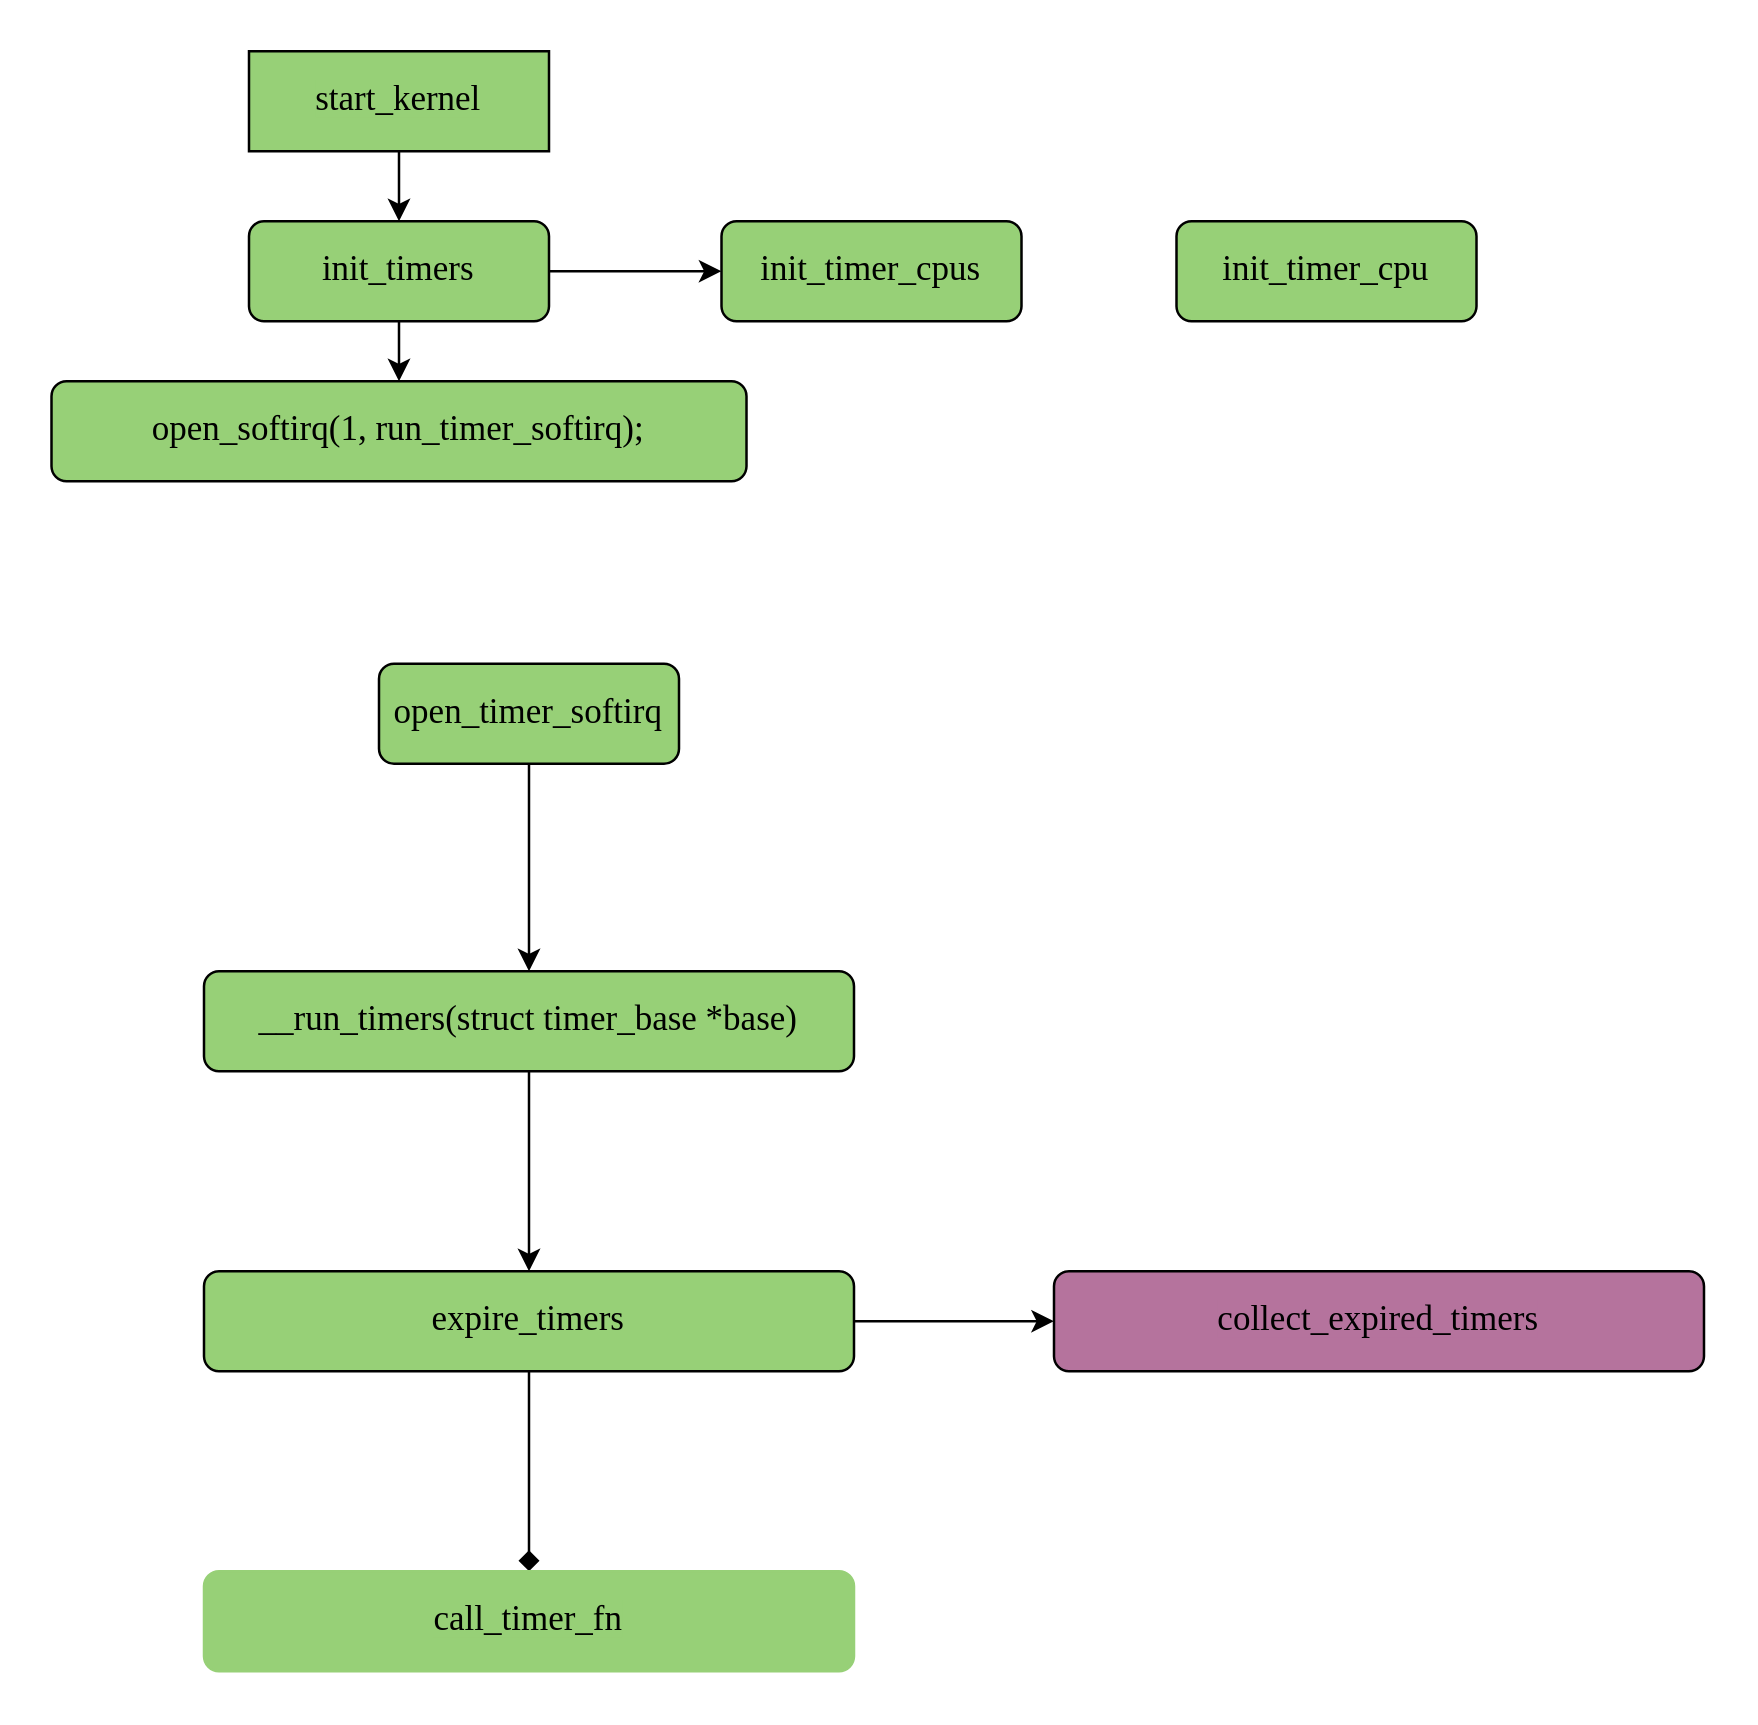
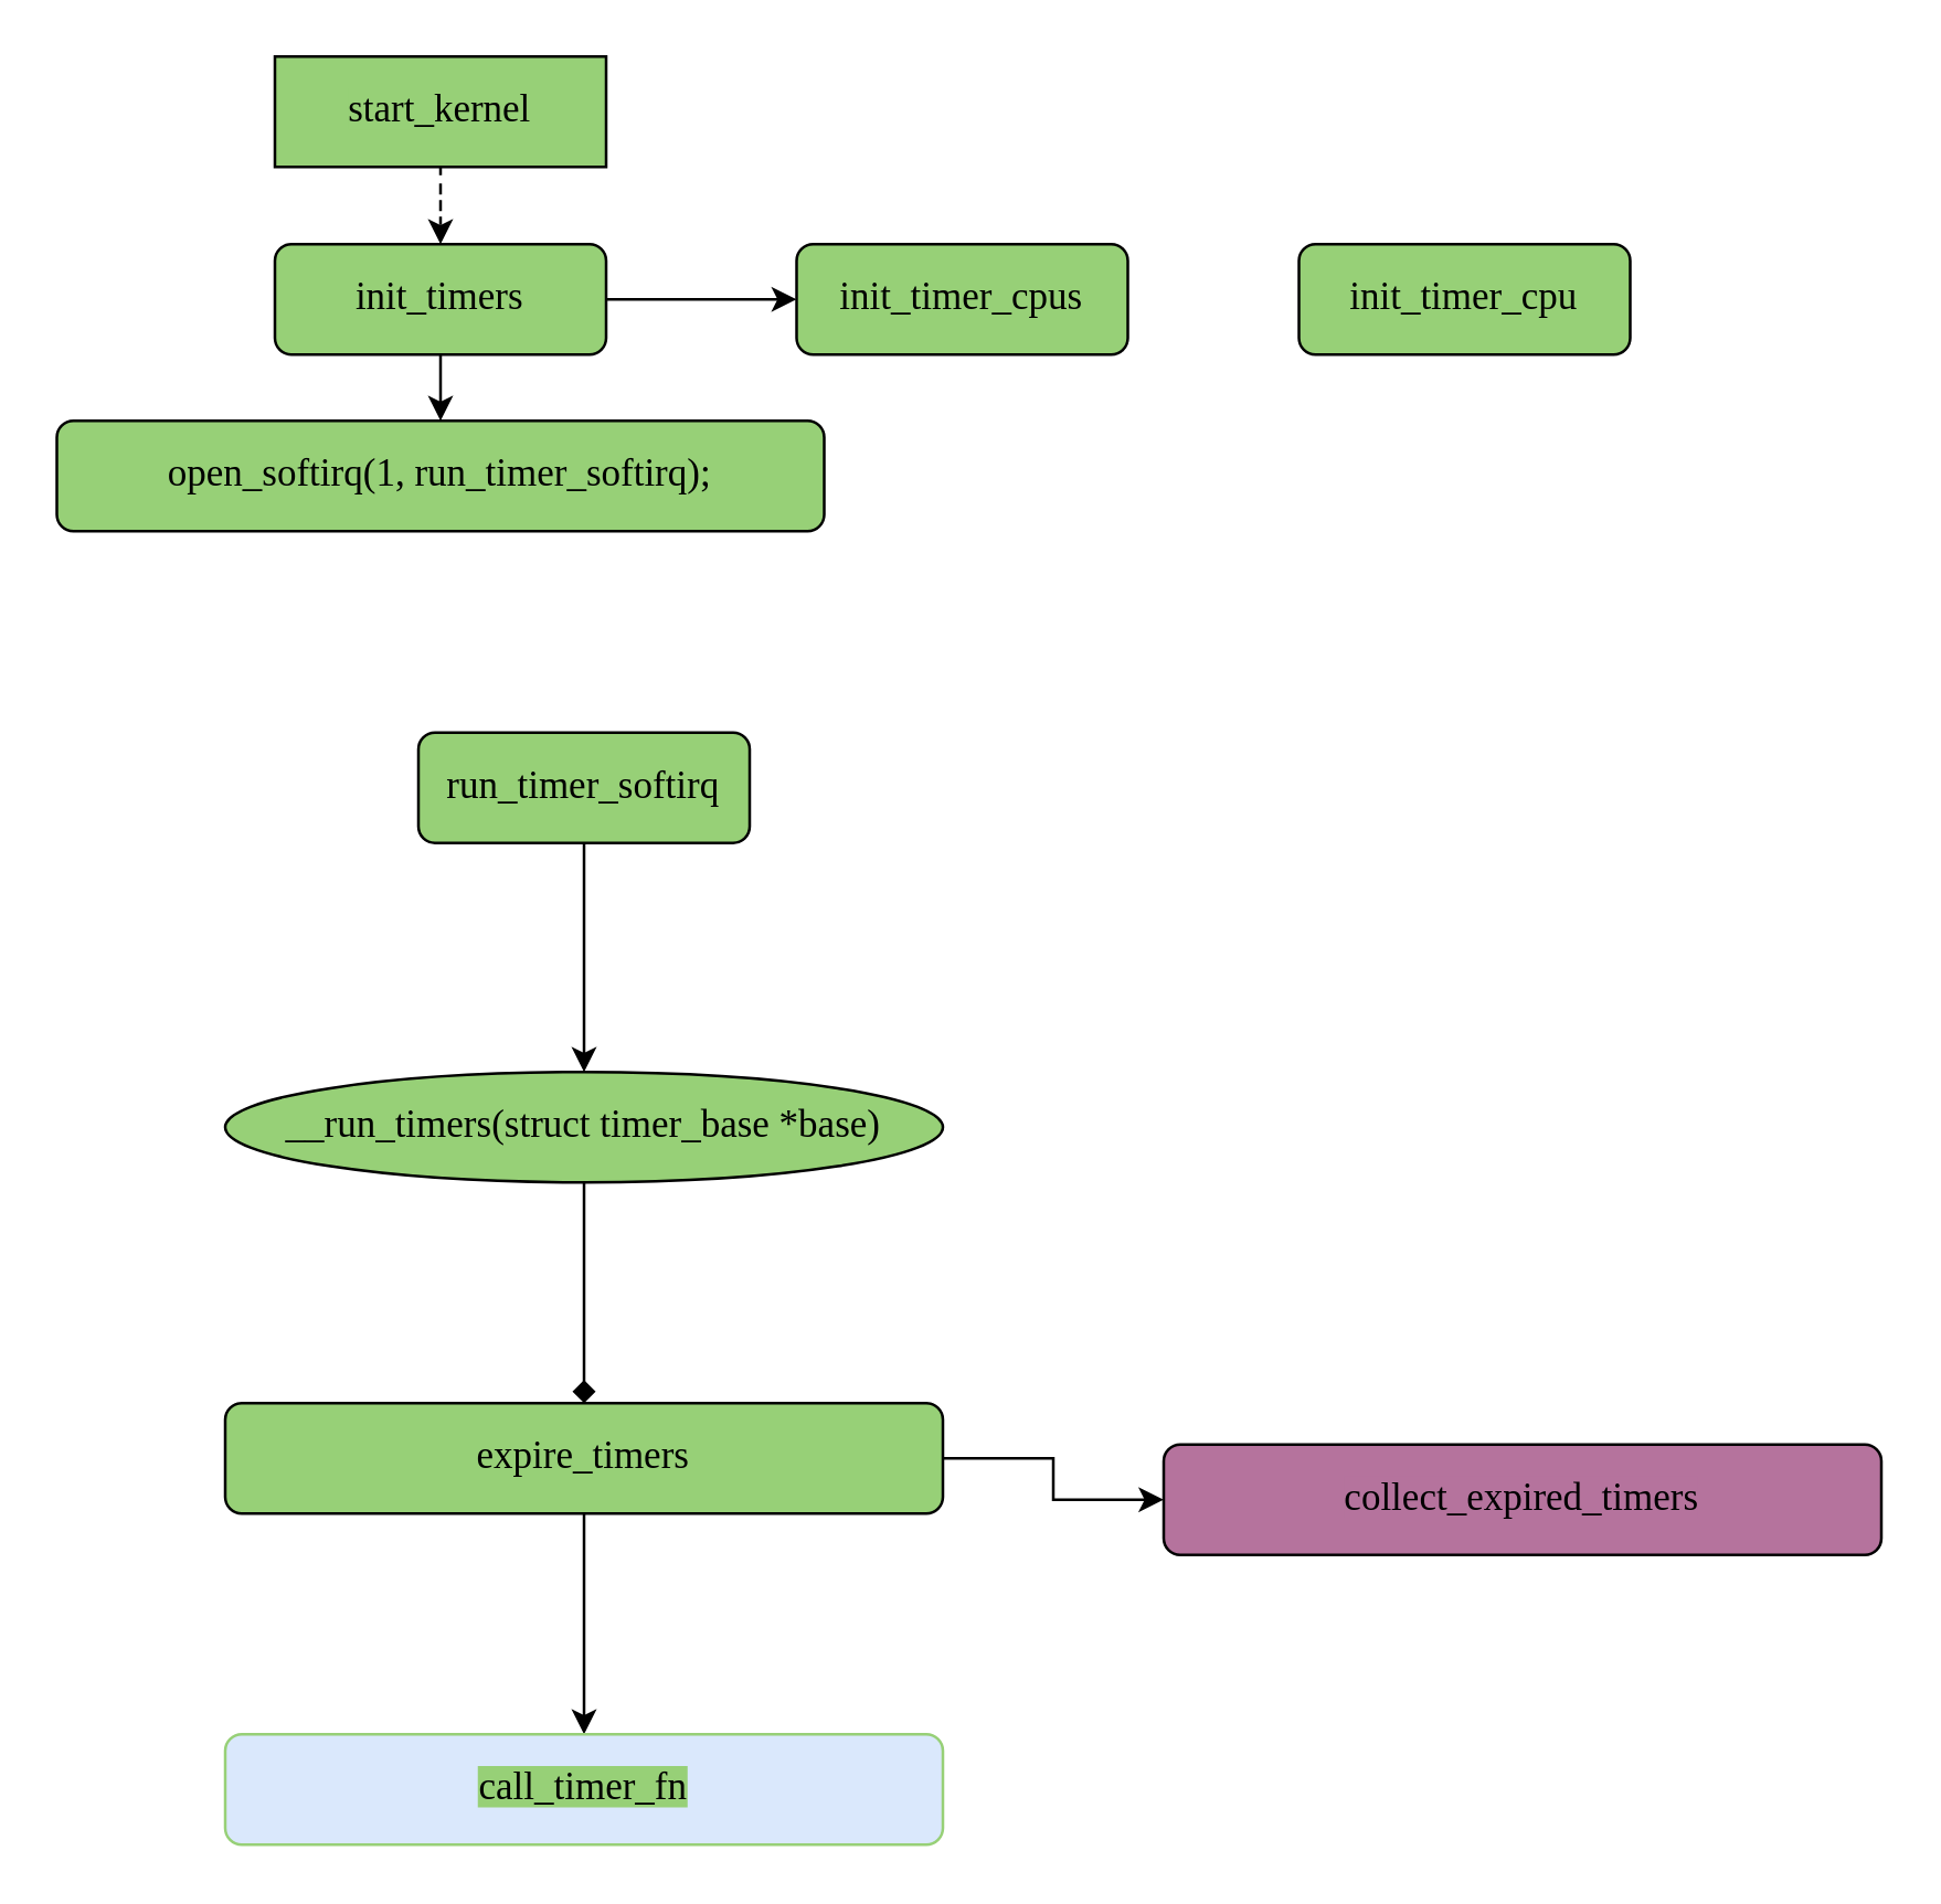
- <mxCell id="2" value="" style="edgeStyle=orthogonalEdgeStyle;rounded=0;orthogonalLoop=1;jettySize=auto;html=1;fontColor=#4D4D4D;" edge="1" parent="1" source="3" target="6"><mxGeometry relative="1" as="geometry" /></mxCell>
+ <mxCell id="2" value="" style="edgeStyle=orthogonalEdgeStyle;rounded=0;orthogonalLoop=1;jettySize=auto;html=1;fontColor=#4D4D4D;dashed=1;" edge="1" parent="1" source="3" target="6"><mxGeometry relative="1" as="geometry" /></mxCell>
- <mxCell id="11" value="&lt;pre style=&quot;font-family: &amp;#34;jetbrains mono&amp;#34; ; font-size: 10.5pt&quot;&gt;open_timer_softirq&lt;/pre&gt;" style="rounded=1;whiteSpace=wrap;html=1;fontSize=12;glass=0;strokeWidth=1;shadow=0;fillColor=#97D077;" vertex="1" parent="1"><mxGeometry x="151" y="265" width="120" height="40" as="geometry" /></mxCell>
+ <mxCell id="11" value="&lt;pre style=&quot;font-family: &amp;#34;jetbrains mono&amp;#34; ; font-size: 10.5pt&quot;&gt;run_timer_softirq&lt;/pre&gt;" style="rounded=1;whiteSpace=wrap;html=1;fontSize=12;glass=0;strokeWidth=1;shadow=0;fillColor=#97D077;" vertex="1" parent="1"><mxGeometry x="151" y="265" width="120" height="40" as="geometry" /></mxCell>
- <mxCell id="13" value="&lt;pre style=&quot;font-family: &amp;#34;jetbrains mono&amp;#34; ; font-size: 10.5pt&quot;&gt;__run_timers(struct timer_base *base)&lt;/pre&gt;" style="rounded=1;whiteSpace=wrap;html=1;fontSize=12;glass=0;strokeWidth=1;shadow=0;fillColor=#97D077;" vertex="1" parent="1"><mxGeometry x="81" y="388" width="260" height="40" as="geometry" /></mxCell>
+ <mxCell id="13" value="&lt;pre style=&quot;font-family: &amp;#34;jetbrains mono&amp;#34; ; font-size: 10.5pt&quot;&gt;__run_timers(struct timer_base *base)&lt;/pre&gt;" style="ellipse;whiteSpace=wrap;html=1;fontSize=12;glass=0;strokeWidth=1;shadow=0;fillColor=#97D077;" vertex="1" parent="1"><mxGeometry x="81" y="388" width="260" height="40" as="geometry" /></mxCell>
- <mxCell id="12" value="" style="edgeStyle=orthogonalEdgeStyle;rounded=0;orthogonalLoop=1;jettySize=auto;html=1;fontColor=#000000;" edge="1" parent="1" source="13" target="16"><mxGeometry relative="1" as="geometry" /></mxCell>
+ <mxCell id="12" value="" style="edgeStyle=orthogonalEdgeStyle;rounded=0;orthogonalLoop=1;jettySize=auto;html=1;fontColor=#000000;endArrow=diamond;" edge="1" parent="1" source="13" target="16"><mxGeometry relative="1" as="geometry" /></mxCell>
- <mxCell id="18" value="&lt;pre style=&quot;font-family: &amp;#34;jetbrains mono&amp;#34; ; font-size: 10.5pt&quot;&gt;&lt;pre style=&quot;font-family: &amp;#34;jetbrains mono&amp;#34; ; font-size: 10.5pt&quot;&gt;&lt;font style=&quot;background-color: rgb(181 , 115 , 157)&quot;&gt;collect_expired_timers&lt;/font&gt;&lt;/pre&gt;&lt;/pre&gt;" style="rounded=1;whiteSpace=wrap;html=1;fontSize=12;glass=0;strokeWidth=1;shadow=0;fillColor=#B5739D;" vertex="1" parent="1"><mxGeometry x="421" y="508" width="260" height="40" as="geometry" /></mxCell>
+ <mxCell id="18" value="&lt;pre style=&quot;font-family: &amp;#34;jetbrains mono&amp;#34; ; font-size: 10.5pt&quot;&gt;&lt;pre style=&quot;font-family: &amp;#34;jetbrains mono&amp;#34; ; font-size: 10.5pt&quot;&gt;&lt;font style=&quot;background-color: rgb(181 , 115 , 157)&quot;&gt;collect_expired_timers&lt;/font&gt;&lt;/pre&gt;&lt;/pre&gt;" style="rounded=1;whiteSpace=wrap;html=1;fontSize=12;glass=0;strokeWidth=1;shadow=0;fillColor=#B5739D;" vertex="1" parent="1"><mxGeometry x="421" y="523" width="260" height="40" as="geometry" /></mxCell>
- <mxCell id="14" value="" style="edgeStyle=orthogonalEdgeStyle;rounded=0;orthogonalLoop=1;jettySize=auto;html=1;fontColor=#000000;endArrow=diamond;" edge="1" parent="1" source="16" target="17"><mxGeometry relative="1" as="geometry" /></mxCell>
+ <mxCell id="14" value="" style="edgeStyle=orthogonalEdgeStyle;rounded=0;orthogonalLoop=1;jettySize=auto;html=1;fontColor=#000000;" edge="1" parent="1" source="16" target="17"><mxGeometry relative="1" as="geometry" /></mxCell>
- <mxCell id="17" value="&lt;pre style=&quot;font-family: &amp;#34;jetbrains mono&amp;#34; ; font-size: 10.5pt&quot;&gt;&lt;pre style=&quot;font-family: &amp;#34;jetbrains mono&amp;#34; ; font-size: 10.5pt&quot;&gt;&lt;pre style=&quot;font-family: &amp;#34;jetbrains mono&amp;#34; ; font-size: 10.5pt&quot;&gt;&lt;font style=&quot;background-color: rgb(151 , 208 , 119)&quot;&gt;call_timer_fn&lt;/font&gt;&lt;/pre&gt;&lt;/pre&gt;&lt;/pre&gt;" style="rounded=1;whiteSpace=wrap;html=1;fontSize=12;glass=0;strokeWidth=1;shadow=0;fillColor=#97D077;strokeColor=#97D077;" vertex="1" parent="1"><mxGeometry x="81" y="628" width="260" height="40" as="geometry" /></mxCell>
+ <mxCell id="17" value="&lt;pre style=&quot;font-family: &amp;#34;jetbrains mono&amp;#34; ; font-size: 10.5pt&quot;&gt;&lt;pre style=&quot;font-family: &amp;#34;jetbrains mono&amp;#34; ; font-size: 10.5pt&quot;&gt;&lt;pre style=&quot;font-family: &amp;#34;jetbrains mono&amp;#34; ; font-size: 10.5pt&quot;&gt;&lt;font style=&quot;background-color: rgb(151 , 208 , 119)&quot;&gt;call_timer_fn&lt;/font&gt;&lt;/pre&gt;&lt;/pre&gt;&lt;/pre&gt;" style="rounded=1;whiteSpace=wrap;html=1;fontSize=12;glass=0;strokeWidth=1;shadow=0;fillColor=#dae8fc;strokeColor=#97D077;" vertex="1" parent="1"><mxGeometry x="81" y="628" width="260" height="40" as="geometry" /></mxCell>
